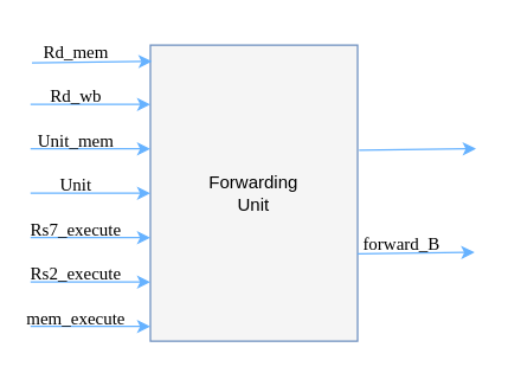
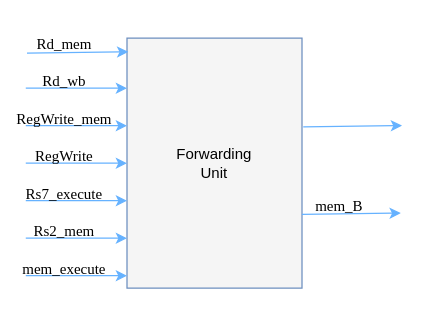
- <mxCell id="14" value="&lt;font face=&quot;Computer Modern&quot; data-font-src=&quot;https://fonts.googleapis.com/css?family=Computer+Modern&quot;&gt;Unit_mem&lt;/font&gt;" style="text;html=1;strokeColor=none;fillColor=none;align=center;verticalAlign=middle;whiteSpace=wrap;rounded=0;" vertex="1" parent="1"><mxGeometry x="21" y="80" width="60" height="30" as="geometry" /></mxCell>
+ <mxCell id="14" value="&lt;font face=&quot;Computer Modern&quot; data-font-src=&quot;https://fonts.googleapis.com/css?family=Computer+Modern&quot;&gt;RegWrite_mem&lt;/font&gt;" style="text;html=1;strokeColor=none;fillColor=none;align=center;verticalAlign=middle;whiteSpace=wrap;rounded=0;" vertex="1" parent="1"><mxGeometry x="21" y="80" width="60" height="30" as="geometry" /></mxCell>
- <mxCell id="15" value="&lt;font face=&quot;Computer Modern&quot; data-font-src=&quot;https://fonts.googleapis.com/css?family=Computer+Modern&quot;&gt;Unit&lt;/font&gt;" style="text;html=1;strokeColor=none;fillColor=none;align=center;verticalAlign=middle;whiteSpace=wrap;rounded=0;" vertex="1" parent="1"><mxGeometry x="21" y="110" width="60" height="30" as="geometry" /></mxCell>
+ <mxCell id="15" value="&lt;font face=&quot;Computer Modern&quot; data-font-src=&quot;https://fonts.googleapis.com/css?family=Computer+Modern&quot;&gt;RegWrite&lt;/font&gt;" style="text;html=1;strokeColor=none;fillColor=none;align=center;verticalAlign=middle;whiteSpace=wrap;rounded=0;" vertex="1" parent="1"><mxGeometry x="21" y="110" width="60" height="30" as="geometry" /></mxCell>
- <mxCell id="19" value="forward_B" style="text;html=1;strokeColor=none;fillColor=none;align=center;verticalAlign=middle;whiteSpace=wrap;rounded=0;fontFamily=Computer Modern;fontSource=https%3A%2F%2Ffonts.googleapis.com%2Fcss%3Ffamily%3DComputer%2BModern;" vertex="1" parent="1"><mxGeometry x="241" y="150" width="60" height="30" as="geometry" /></mxCell>
+ <mxCell id="19" value="mem_B" style="text;html=1;strokeColor=none;fillColor=none;align=center;verticalAlign=middle;whiteSpace=wrap;rounded=0;fontFamily=Computer Modern;fontSource=https%3A%2F%2Ffonts.googleapis.com%2Fcss%3Ffamily%3DComputer%2BModern;" vertex="1" parent="1"><mxGeometry x="241" y="150" width="60" height="30" as="geometry" /></mxCell>
- <mxCell id="17" value="&lt;font face=&quot;Computer Modern&quot; data-font-src=&quot;https://fonts.googleapis.com/css?family=Computer+Modern&quot;&gt;Rs2_execute&lt;/font&gt;" style="text;html=1;strokeColor=none;fillColor=none;align=center;verticalAlign=middle;whiteSpace=wrap;rounded=0;" vertex="1" parent="1"><mxGeometry x="21" y="170" width="60" height="30" as="geometry" /></mxCell>
+ <mxCell id="17" value="&lt;font face=&quot;Computer Modern&quot; data-font-src=&quot;https://fonts.googleapis.com/css?family=Computer+Modern&quot;&gt;Rs2_mem&lt;/font&gt;" style="text;html=1;strokeColor=none;fillColor=none;align=center;verticalAlign=middle;whiteSpace=wrap;rounded=0;" vertex="1" parent="1"><mxGeometry x="21" y="170" width="60" height="30" as="geometry" /></mxCell>
